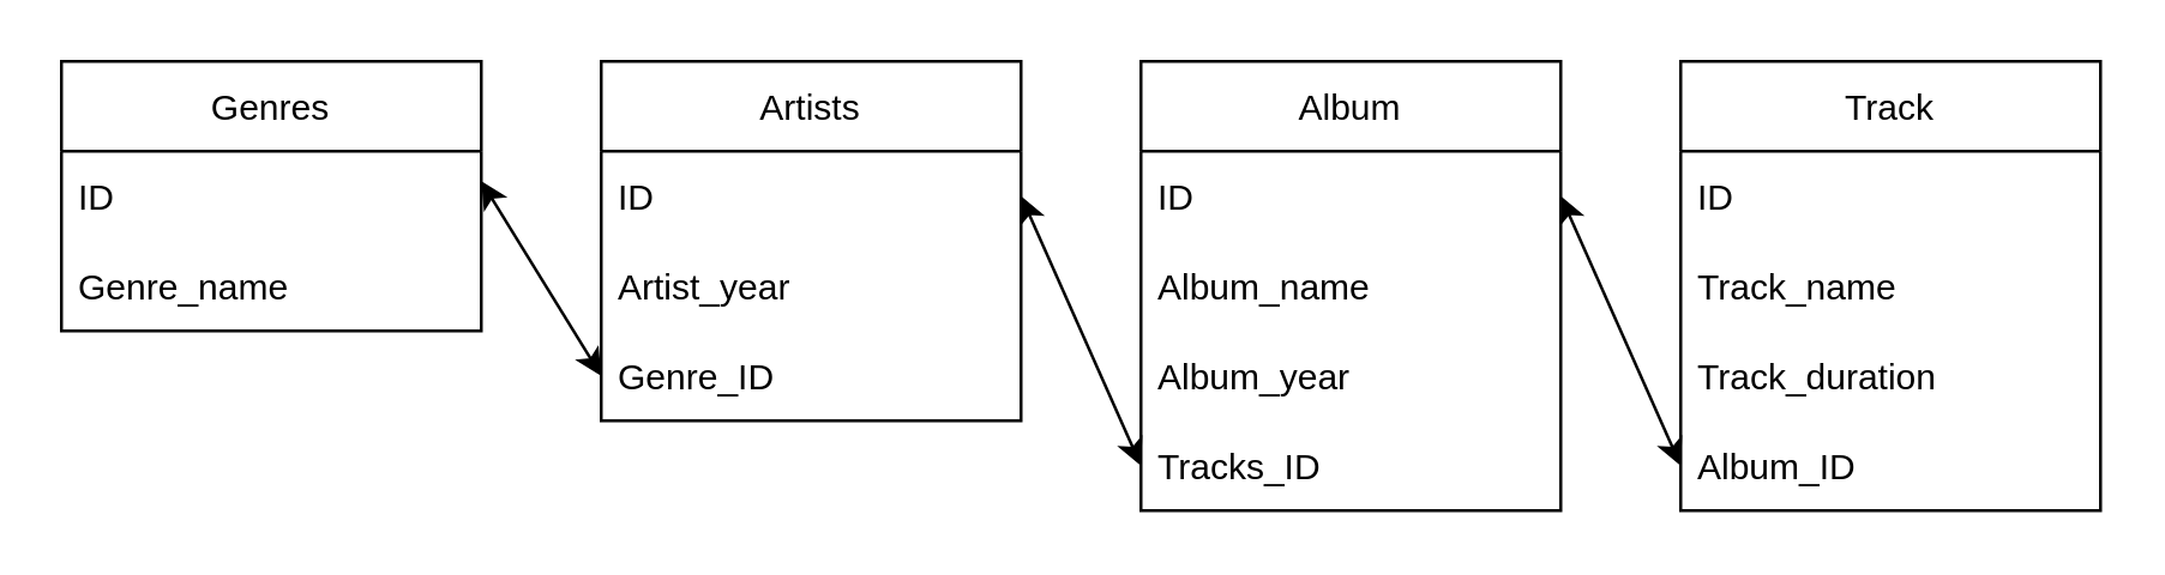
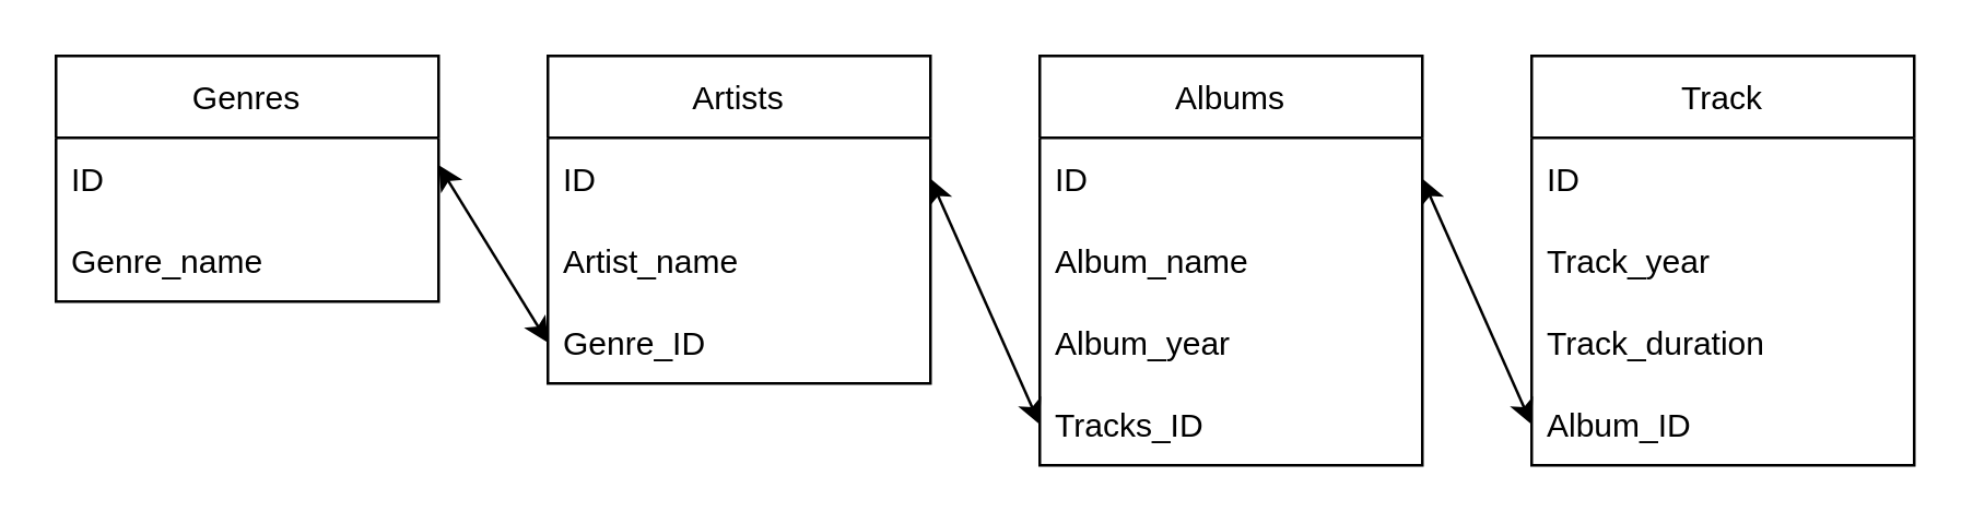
- <mxCell id="6" value="Album" style="swimlane;fontStyle=0;childLayout=stackLayout;horizontal=1;startSize=30;horizontalStack=0;resizeParent=1;resizeParentMax=0;resizeLast=0;collapsible=1;marginBottom=0;" vertex="1" parent="1"><mxGeometry x="380" y="20" width="140" height="150" as="geometry" /></mxCell>
+ <mxCell id="6" value="Albums" style="swimlane;fontStyle=0;childLayout=stackLayout;horizontal=1;startSize=30;horizontalStack=0;resizeParent=1;resizeParentMax=0;resizeLast=0;collapsible=1;marginBottom=0;" vertex="1" parent="1"><mxGeometry x="380" y="20" width="140" height="150" as="geometry" /></mxCell>
- <mxCell id="4" value="Artist_year" style="text;strokeColor=none;fillColor=none;align=left;verticalAlign=middle;spacingLeft=4;spacingRight=4;overflow=hidden;points=[[0,0.5],[1,0.5]];portConstraint=eastwest;rotatable=0;" vertex="1" parent="2"><mxGeometry y="60" width="140" height="30" as="geometry" /></mxCell>
+ <mxCell id="4" value="Artist_name" style="text;strokeColor=none;fillColor=none;align=left;verticalAlign=middle;spacingLeft=4;spacingRight=4;overflow=hidden;points=[[0,0.5],[1,0.5]];portConstraint=eastwest;rotatable=0;" vertex="1" parent="2"><mxGeometry y="60" width="140" height="30" as="geometry" /></mxCell>
- <mxCell id="13" value="Track_name" style="text;strokeColor=none;fillColor=none;align=left;verticalAlign=middle;spacingLeft=4;spacingRight=4;overflow=hidden;points=[[0,0.5],[1,0.5]];portConstraint=eastwest;rotatable=0;" vertex="1" parent="11"><mxGeometry y="60" width="140" height="30" as="geometry" /></mxCell>
+ <mxCell id="13" value="Track_year" style="text;strokeColor=none;fillColor=none;align=left;verticalAlign=middle;spacingLeft=4;spacingRight=4;overflow=hidden;points=[[0,0.5],[1,0.5]];portConstraint=eastwest;rotatable=0;" vertex="1" parent="11"><mxGeometry y="60" width="140" height="30" as="geometry" /></mxCell>
